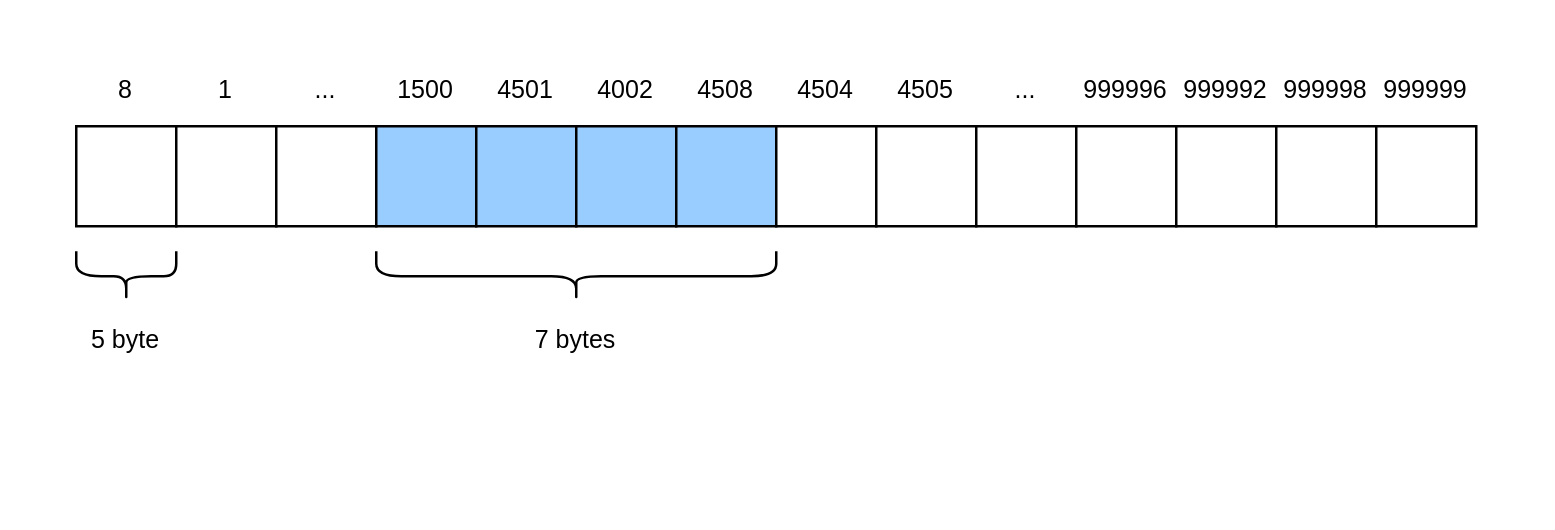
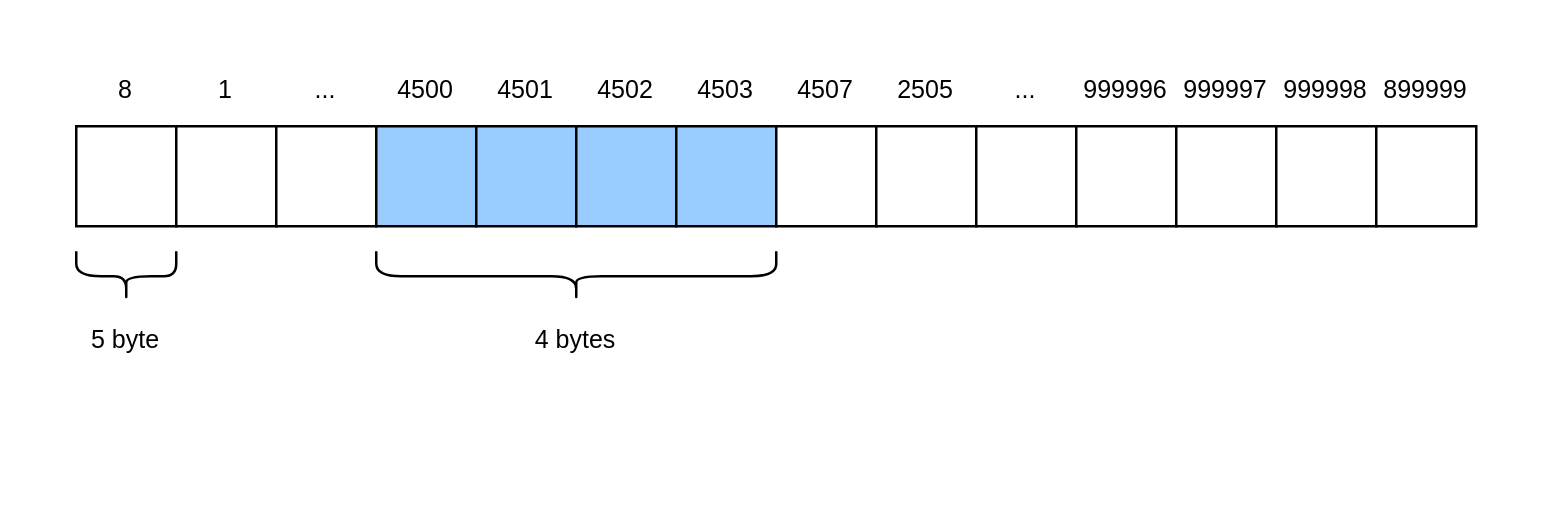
- <mxCell id="6" value="1500" style="text;html=1;strokeColor=none;fillColor=none;align=center;verticalAlign=middle;whiteSpace=wrap;rounded=0;fontSize=10;" vertex="1" parent="1"><mxGeometry x="140" y="20" width="60" height="30" as="geometry" /></mxCell>
+ <mxCell id="6" value="4500" style="text;html=1;strokeColor=none;fillColor=none;align=center;verticalAlign=middle;whiteSpace=wrap;rounded=0;fontSize=10;" vertex="1" parent="1"><mxGeometry x="140" y="20" width="60" height="30" as="geometry" /></mxCell>
- <mxCell id="8" value="4002" style="text;html=1;strokeColor=none;fillColor=none;align=center;verticalAlign=middle;whiteSpace=wrap;rounded=0;fontSize=10;" vertex="1" parent="1"><mxGeometry x="220" y="20" width="60" height="30" as="geometry" /></mxCell>
+ <mxCell id="8" value="4502" style="text;html=1;strokeColor=none;fillColor=none;align=center;verticalAlign=middle;whiteSpace=wrap;rounded=0;fontSize=10;" vertex="1" parent="1"><mxGeometry x="220" y="20" width="60" height="30" as="geometry" /></mxCell>
- <mxCell id="9" value="4508" style="text;html=1;strokeColor=none;fillColor=none;align=center;verticalAlign=middle;whiteSpace=wrap;rounded=0;fontSize=10;" vertex="1" parent="1"><mxGeometry x="260" y="20" width="60" height="30" as="geometry" /></mxCell>
+ <mxCell id="9" value="4503" style="text;html=1;strokeColor=none;fillColor=none;align=center;verticalAlign=middle;whiteSpace=wrap;rounded=0;fontSize=10;" vertex="1" parent="1"><mxGeometry x="260" y="20" width="60" height="30" as="geometry" /></mxCell>
- <mxCell id="15" value="4504" style="text;html=1;strokeColor=none;fillColor=none;align=center;verticalAlign=middle;whiteSpace=wrap;rounded=0;fontSize=10;" vertex="1" parent="1"><mxGeometry x="300" y="20" width="60" height="30" as="geometry" /></mxCell>
+ <mxCell id="15" value="4507" style="text;html=1;strokeColor=none;fillColor=none;align=center;verticalAlign=middle;whiteSpace=wrap;rounded=0;fontSize=10;" vertex="1" parent="1"><mxGeometry x="300" y="20" width="60" height="30" as="geometry" /></mxCell>
- <mxCell id="16" value="4505" style="text;html=1;strokeColor=none;fillColor=none;align=center;verticalAlign=middle;whiteSpace=wrap;rounded=0;fontSize=10;" vertex="1" parent="1"><mxGeometry x="340" y="20" width="60" height="30" as="geometry" /></mxCell>
+ <mxCell id="16" value="2505" style="text;html=1;strokeColor=none;fillColor=none;align=center;verticalAlign=middle;whiteSpace=wrap;rounded=0;fontSize=10;" vertex="1" parent="1"><mxGeometry x="340" y="20" width="60" height="30" as="geometry" /></mxCell>
- <mxCell id="13" value="999992" style="text;html=1;strokeColor=none;fillColor=none;align=center;verticalAlign=middle;whiteSpace=wrap;rounded=0;fontSize=10;" vertex="1" parent="1"><mxGeometry x="460" y="20" width="60" height="30" as="geometry" /></mxCell>
+ <mxCell id="13" value="999997" style="text;html=1;strokeColor=none;fillColor=none;align=center;verticalAlign=middle;whiteSpace=wrap;rounded=0;fontSize=10;" vertex="1" parent="1"><mxGeometry x="460" y="20" width="60" height="30" as="geometry" /></mxCell>
- <mxCell id="11" value="999999" style="text;html=1;strokeColor=none;fillColor=none;align=center;verticalAlign=middle;whiteSpace=wrap;rounded=0;fontSize=10;" vertex="1" parent="1"><mxGeometry x="540" y="20" width="60" height="30" as="geometry" /></mxCell>
+ <mxCell id="11" value="899999" style="text;html=1;strokeColor=none;fillColor=none;align=center;verticalAlign=middle;whiteSpace=wrap;rounded=0;fontSize=10;" vertex="1" parent="1"><mxGeometry x="540" y="20" width="60" height="30" as="geometry" /></mxCell>
- <mxCell id="20" value="7 bytes" style="text;html=1;strokeColor=none;fillColor=none;align=center;verticalAlign=middle;whiteSpace=wrap;rounded=0;fontSize=10;" vertex="1" parent="1"><mxGeometry x="200" y="120" width="60" height="30" as="geometry" /></mxCell>
+ <mxCell id="20" value="4 bytes" style="text;html=1;strokeColor=none;fillColor=none;align=center;verticalAlign=middle;whiteSpace=wrap;rounded=0;fontSize=10;" vertex="1" parent="1"><mxGeometry x="200" y="120" width="60" height="30" as="geometry" /></mxCell>
